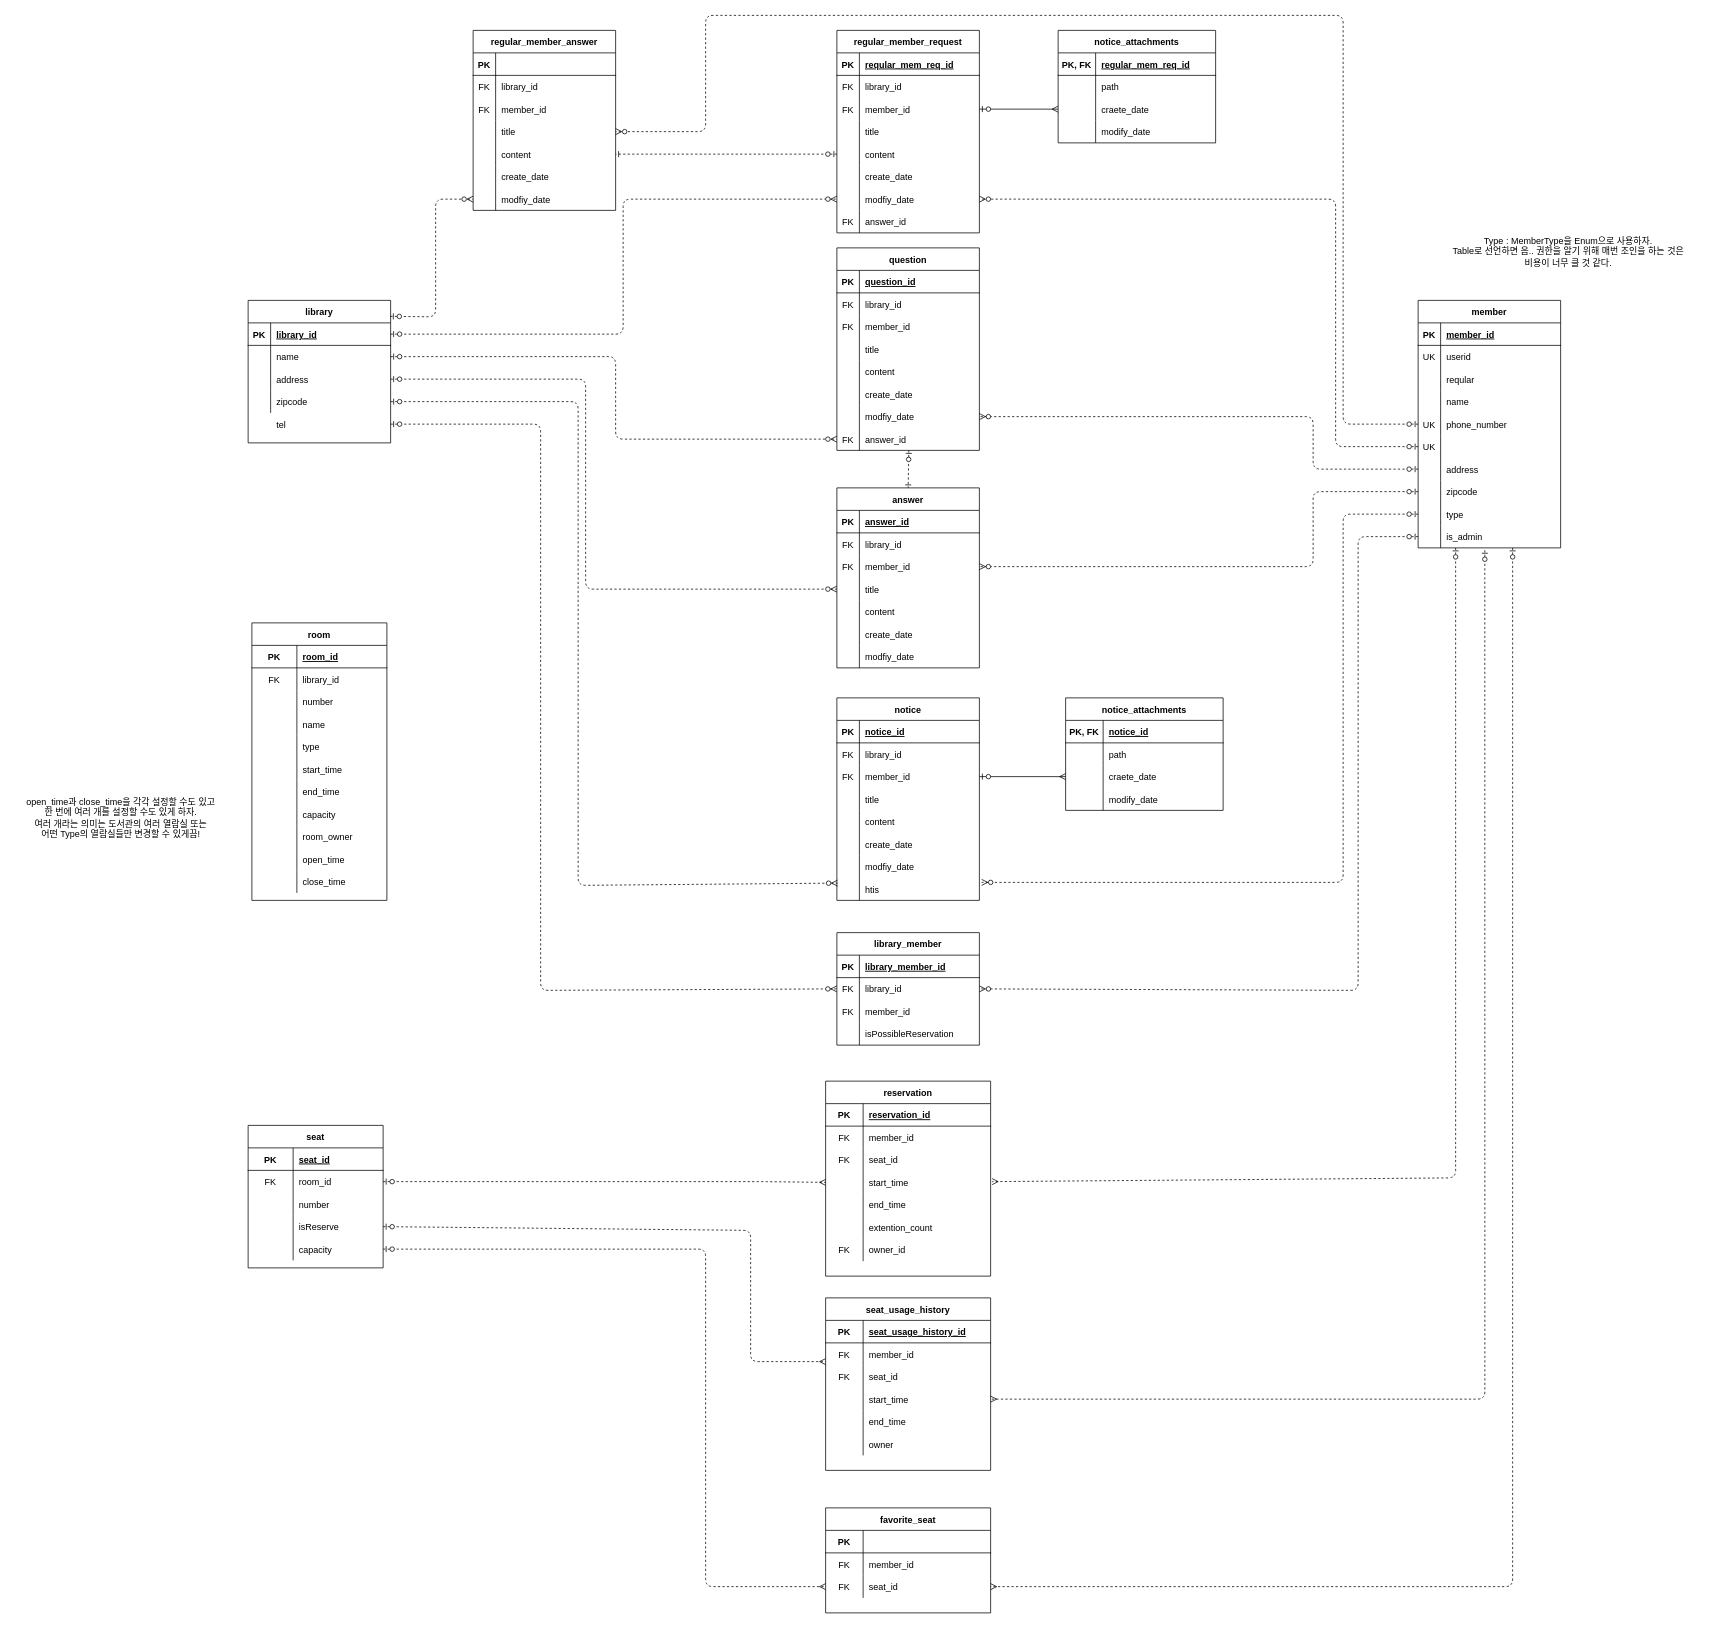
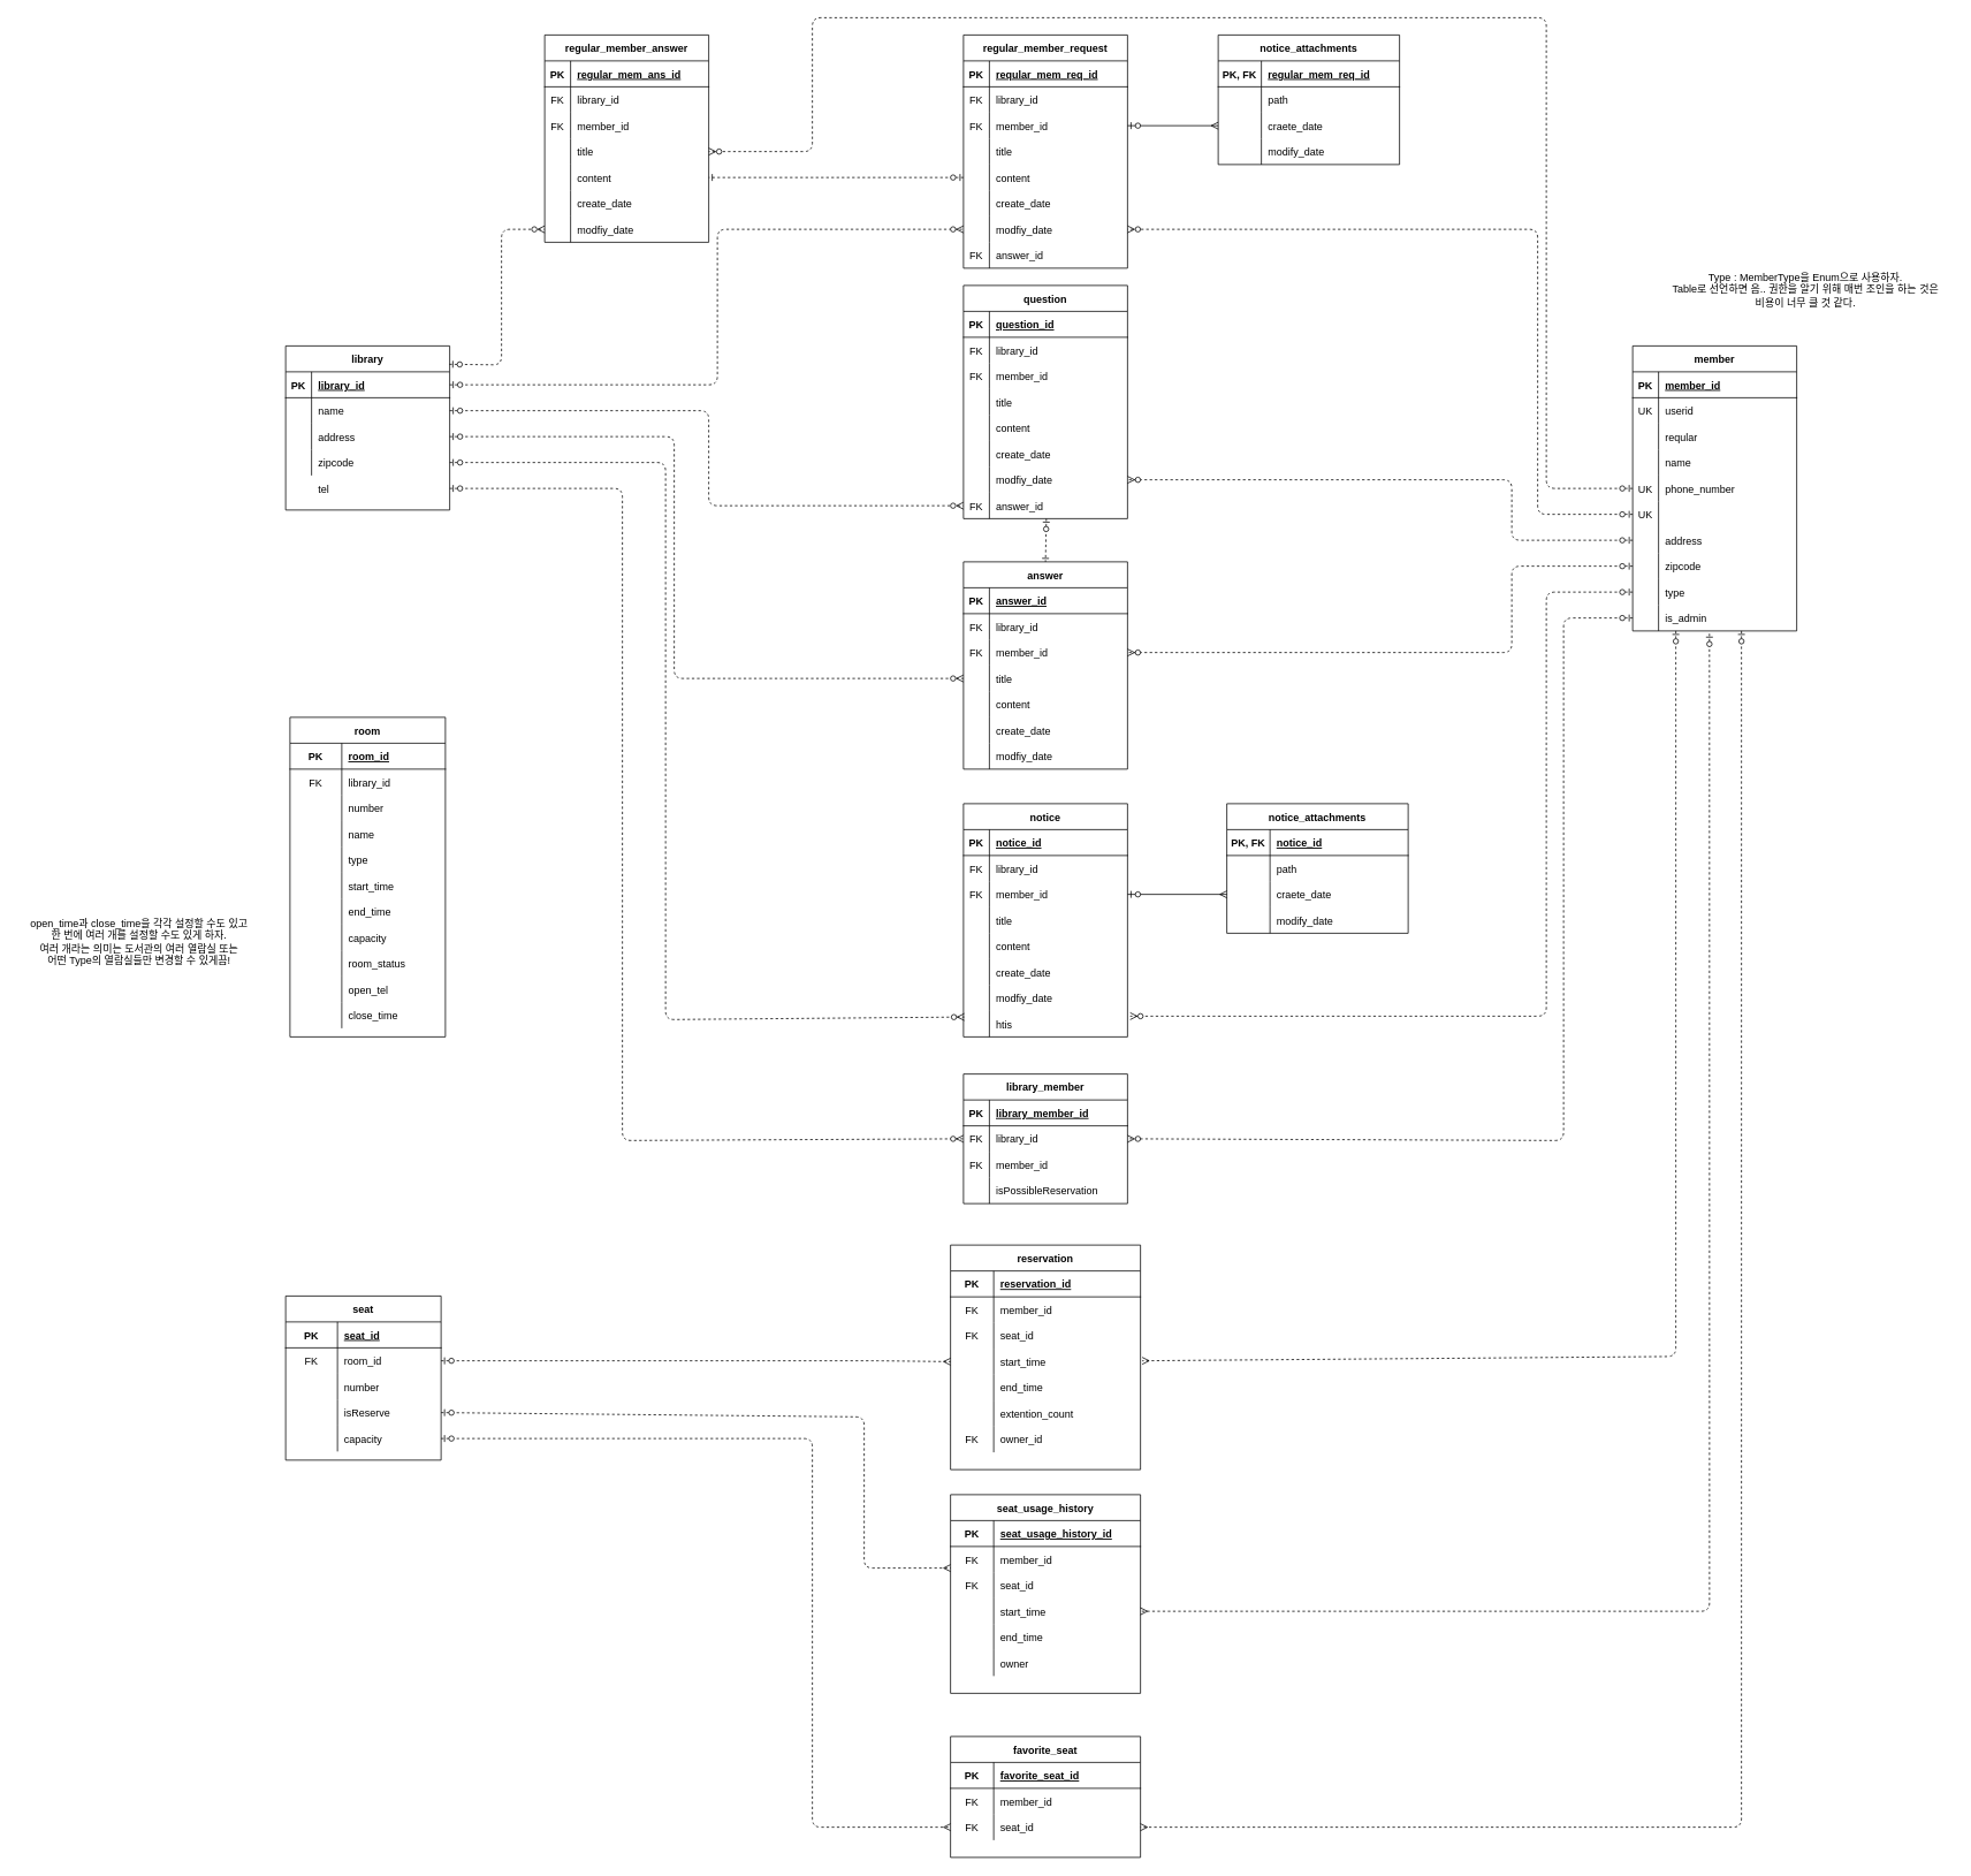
+ <mxCell id="310" value="regular_mem_ans_id" style="shape=partialRectangle;connectable=0;fillColor=none;top=0;left=0;bottom=0;right=0;align=left;spacingLeft=6;fontStyle=5;overflow=hidden;" parent="308" vertex="1"><mxGeometry x="30" width="160" height="30" as="geometry" /></mxCell>
- <mxCell id="71" value="room_owner" style="shape=partialRectangle;connectable=0;fillColor=none;top=0;left=0;bottom=0;right=0;align=left;spacingLeft=6;overflow=hidden;" parent="69" vertex="1"><mxGeometry x="60" width="120" height="30" as="geometry" /></mxCell>
+ <mxCell id="71" value="room_status" style="shape=partialRectangle;connectable=0;fillColor=none;top=0;left=0;bottom=0;right=0;align=left;spacingLeft=6;overflow=hidden;" parent="69" vertex="1"><mxGeometry x="60" width="120" height="30" as="geometry" /></mxCell>
- <mxCell id="74" value="open_time" style="shape=partialRectangle;connectable=0;fillColor=none;top=0;left=0;bottom=0;right=0;align=left;spacingLeft=6;overflow=hidden;" parent="72" vertex="1"><mxGeometry x="60" width="120" height="30" as="geometry" /></mxCell>
+ <mxCell id="74" value="open_tel" style="shape=partialRectangle;connectable=0;fillColor=none;top=0;left=0;bottom=0;right=0;align=left;spacingLeft=6;overflow=hidden;" parent="72" vertex="1"><mxGeometry x="60" width="120" height="30" as="geometry" /></mxCell>
+ <mxCell id="200" value="favorite_seat_id" style="shape=partialRectangle;connectable=0;fillColor=none;top=0;left=0;bottom=0;right=0;align=left;spacingLeft=6;fontStyle=5;overflow=hidden;" parent="198" vertex="1"><mxGeometry x="50" width="170" height="30" as="geometry" /></mxCell>
